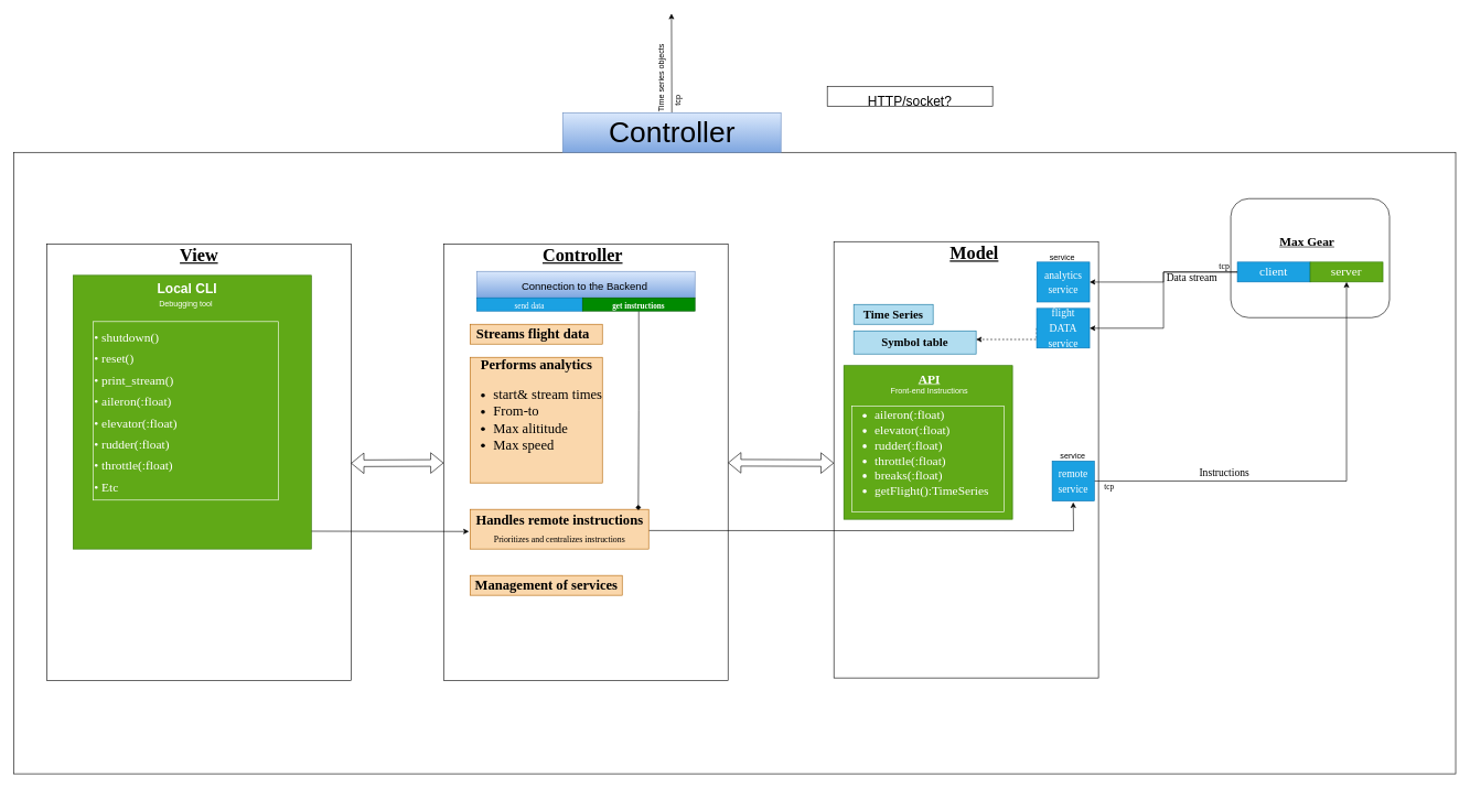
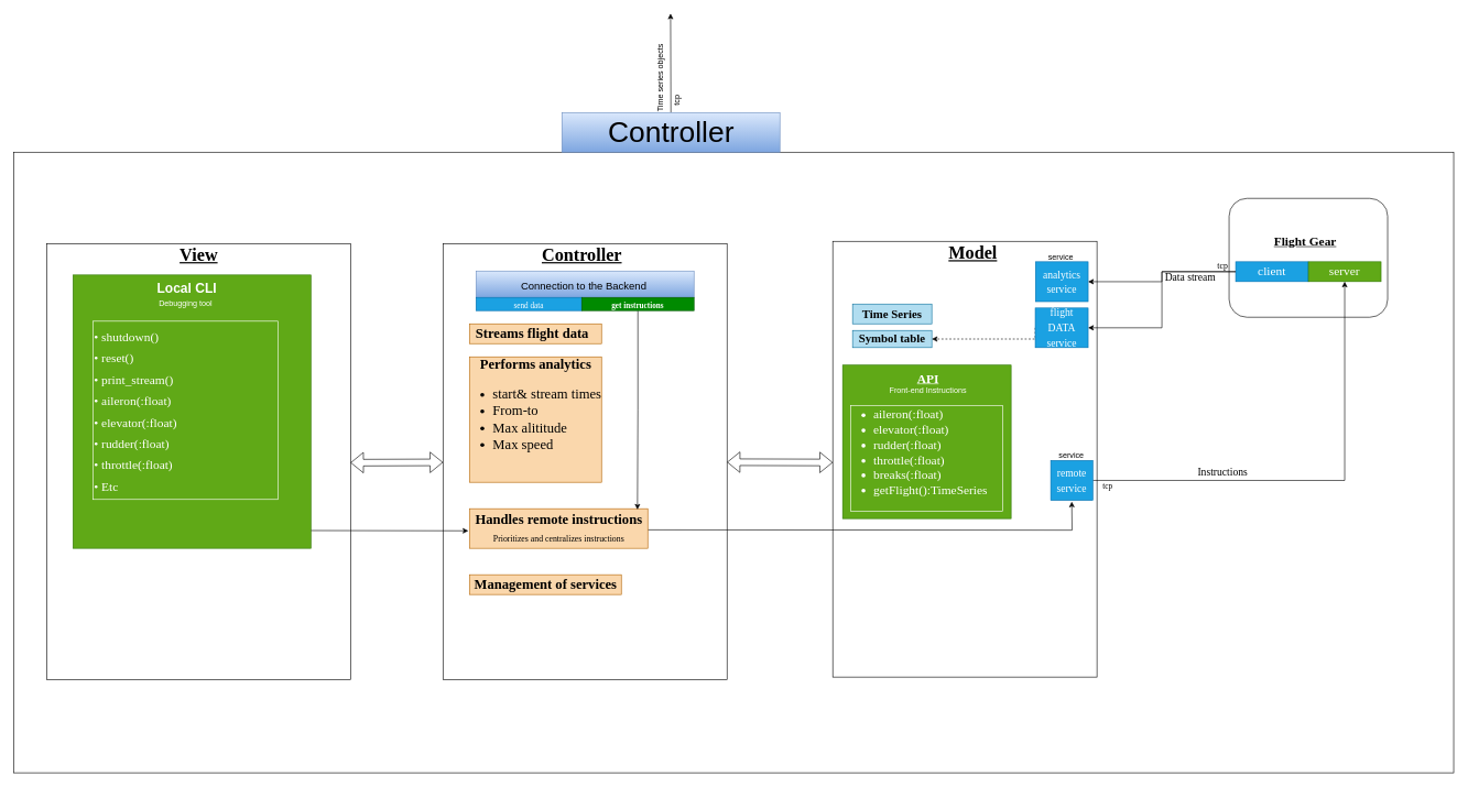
- <mxCell id="38" value="&lt;font style=&quot;font-size: 20px&quot;&gt;HTTP/socket?&lt;/font&gt;" style="rounded=0;whiteSpace=wrap;html=1;labelBackgroundColor=none;fontSize=44;fontColor=#000000;" parent="1" vertex="1"><mxGeometry x="1250" y="130" width="250" height="30" as="geometry" /></mxCell>
- <mxCell id="5" value="&lt;b&gt;&lt;font style=&quot;font-size: 19px&quot; face=&quot;Times New Roman&quot;&gt;&lt;u&gt;Max Gear&lt;/u&gt;&lt;/font&gt;&lt;/b&gt;" style="text;html=1;resizable=0;autosize=1;align=center;verticalAlign=middle;points=[];fillColor=none;strokeColor=none;rounded=0;" parent="1" vertex="1"><mxGeometry x="1920" y="356" width="110" height="20" as="geometry" /></mxCell>
+ <mxCell id="5" value="&lt;b&gt;&lt;font style=&quot;font-size: 19px&quot; face=&quot;Times New Roman&quot;&gt;&lt;u&gt;Flight Gear&lt;/u&gt;&lt;/font&gt;&lt;/b&gt;" style="text;html=1;resizable=0;autosize=1;align=center;verticalAlign=middle;points=[];fillColor=none;strokeColor=none;rounded=0;" parent="1" vertex="1"><mxGeometry x="1920" y="356" width="110" height="20" as="geometry" /></mxCell>
- <mxCell id="24" value="&lt;b&gt;&lt;font style=&quot;font-size: 18px&quot;&gt;Symbol table&lt;/font&gt;&lt;/b&gt;" style="rounded=0;whiteSpace=wrap;html=1;fontFamily=Times New Roman;fontSize=16;strokeColor=#10739e;fillColor=#b1ddf0;" parent="1" vertex="1"><mxGeometry x="1290" y="500" width="185" height="35" as="geometry" /></mxCell>
+ <mxCell id="24" value="&lt;b&gt;&lt;font style=&quot;font-size: 18px&quot;&gt;Symbol table&lt;/font&gt;&lt;/b&gt;" style="rounded=0;whiteSpace=wrap;html=1;fontFamily=Times New Roman;fontSize=16;strokeColor=#10739e;fillColor=#b1ddf0;" parent="1" vertex="1"><mxGeometry x="1290" y="500" width="120" height="26" as="geometry" /></mxCell>
- <mxCell id="45" style="edgeStyle=orthogonalEdgeStyle;rounded=0;orthogonalLoop=1;jettySize=auto;html=1;exitX=0.5;exitY=1;exitDx=0;exitDy=0;entryX=0.942;entryY=0.023;entryDx=0;entryDy=0;entryPerimeter=0;fontSize=13;endArrow=diamond;" edge="1" parent="1" source="46" target="31"><mxGeometry relative="1" as="geometry" /></mxCell>
+ <mxCell id="45" style="edgeStyle=orthogonalEdgeStyle;rounded=0;orthogonalLoop=1;jettySize=auto;html=1;exitX=0.5;exitY=1;exitDx=0;exitDy=0;entryX=0.942;entryY=0.023;entryDx=0;entryDy=0;entryPerimeter=0;fontSize=13;" edge="1" parent="1" source="46" target="31"><mxGeometry relative="1" as="geometry" /></mxCell>
